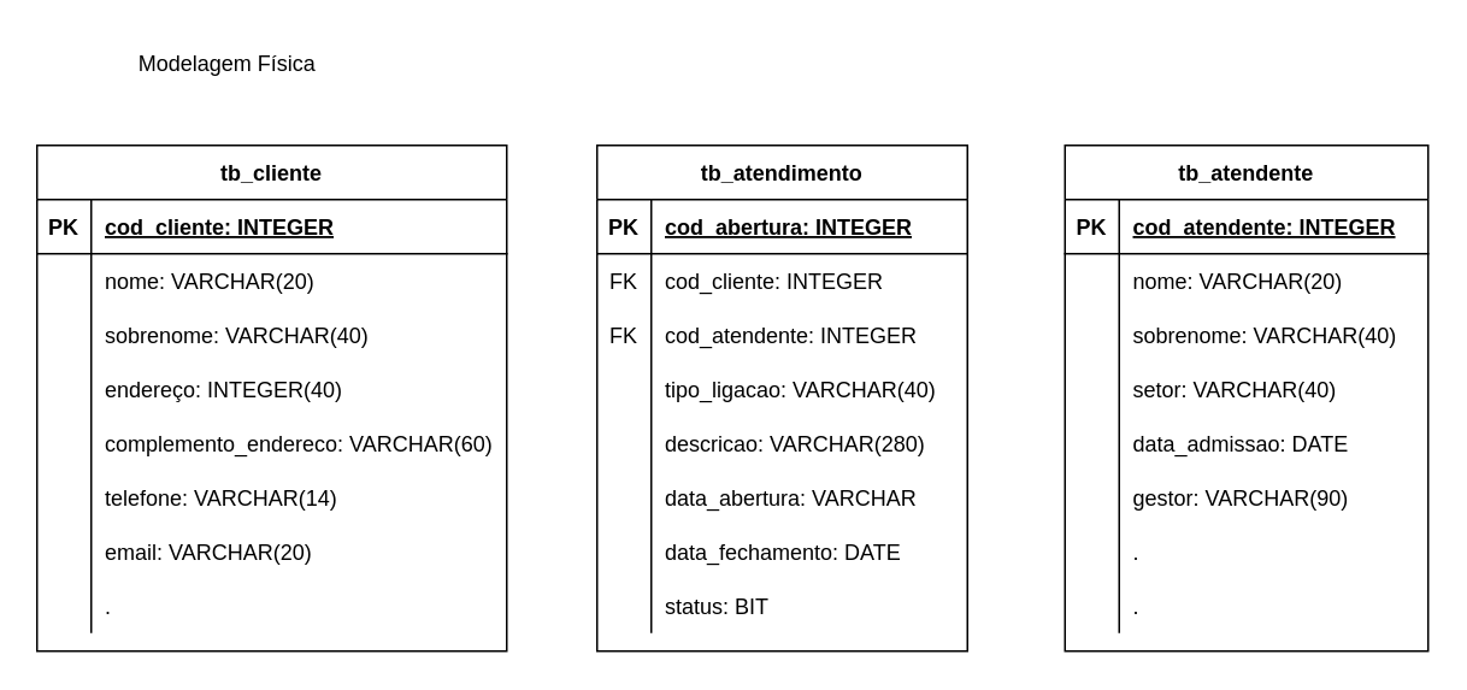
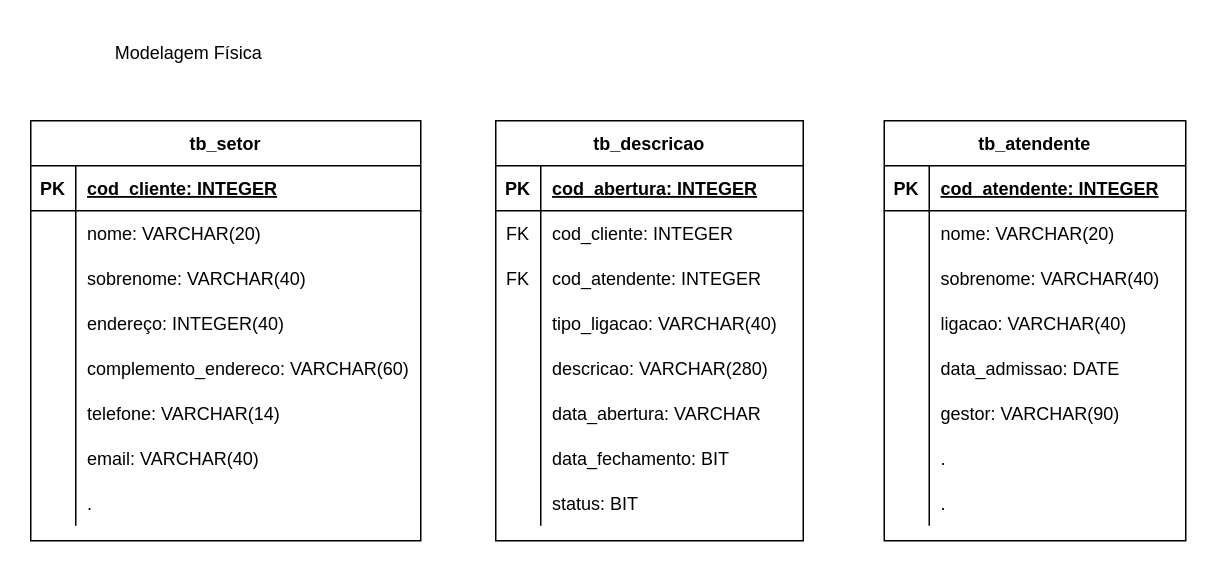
- <mxCell id="3" value="tb_cliente" style="shape=table;startSize=30;container=1;collapsible=1;childLayout=tableLayout;fixedRows=1;rowLines=0;fontStyle=1;align=center;resizeLast=1;" parent="1" vertex="1"><mxGeometry x="20" y="80" width="260" height="280" as="geometry" /></mxCell>
+ <mxCell id="3" value="tb_setor" style="shape=table;startSize=30;container=1;collapsible=1;childLayout=tableLayout;fixedRows=1;rowLines=0;fontStyle=1;align=center;resizeLast=1;" parent="1" vertex="1"><mxGeometry x="20" y="80" width="260" height="280" as="geometry" /></mxCell>
- <mxCell id="28" value="tb_atendimento" style="shape=table;startSize=30;container=1;collapsible=1;childLayout=tableLayout;fixedRows=1;rowLines=0;fontStyle=1;align=center;resizeLast=1;" parent="1" vertex="1"><mxGeometry x="330" y="80" width="205" height="280" as="geometry" /></mxCell>
+ <mxCell id="28" value="tb_descricao" style="shape=table;startSize=30;container=1;collapsible=1;childLayout=tableLayout;fixedRows=1;rowLines=0;fontStyle=1;align=center;resizeLast=1;" parent="1" vertex="1"><mxGeometry x="330" y="80" width="205" height="280" as="geometry" /></mxCell>
- <mxCell id="65" value="setor: VARCHAR(40)" style="shape=partialRectangle;connectable=0;fillColor=none;top=0;left=0;bottom=0;right=0;align=left;spacingLeft=6;overflow=hidden;" parent="63" vertex="1"><mxGeometry x="30" width="171" height="30" as="geometry"><mxRectangle width="171" height="30" as="alternateBounds" /></mxGeometry></mxCell>
+ <mxCell id="65" value="ligacao: VARCHAR(40)" style="shape=partialRectangle;connectable=0;fillColor=none;top=0;left=0;bottom=0;right=0;align=left;spacingLeft=6;overflow=hidden;" parent="63" vertex="1"><mxGeometry x="30" width="171" height="30" as="geometry"><mxRectangle width="171" height="30" as="alternateBounds" /></mxGeometry></mxCell>
- <mxCell id="24" value="email: VARCHAR(20)" style="shape=partialRectangle;connectable=0;fillColor=none;top=0;left=0;bottom=0;right=0;align=left;spacingLeft=6;overflow=hidden;" parent="22" vertex="1"><mxGeometry x="30" width="230" height="30" as="geometry"><mxRectangle width="230" height="30" as="alternateBounds" /></mxGeometry></mxCell>
+ <mxCell id="24" value="email: VARCHAR(40)" style="shape=partialRectangle;connectable=0;fillColor=none;top=0;left=0;bottom=0;right=0;align=left;spacingLeft=6;overflow=hidden;" parent="22" vertex="1"><mxGeometry x="30" width="230" height="30" as="geometry"><mxRectangle width="230" height="30" as="alternateBounds" /></mxGeometry></mxCell>
- <mxCell id="49" value="data_fechamento: DATE" style="shape=partialRectangle;connectable=0;fillColor=none;top=0;left=0;bottom=0;right=0;align=left;spacingLeft=6;overflow=hidden;" parent="47" vertex="1"><mxGeometry x="30" width="175" height="30" as="geometry"><mxRectangle width="175" height="30" as="alternateBounds" /></mxGeometry></mxCell>
+ <mxCell id="49" value="data_fechamento: BIT" style="shape=partialRectangle;connectable=0;fillColor=none;top=0;left=0;bottom=0;right=0;align=left;spacingLeft=6;overflow=hidden;" parent="47" vertex="1"><mxGeometry x="30" width="175" height="30" as="geometry"><mxRectangle width="175" height="30" as="alternateBounds" /></mxGeometry></mxCell>
